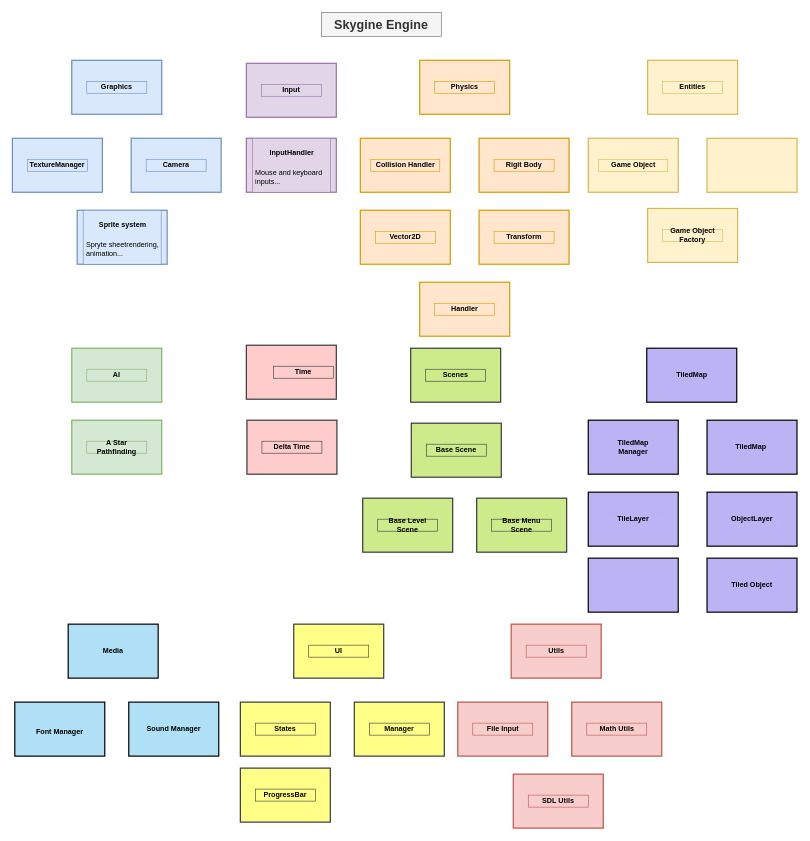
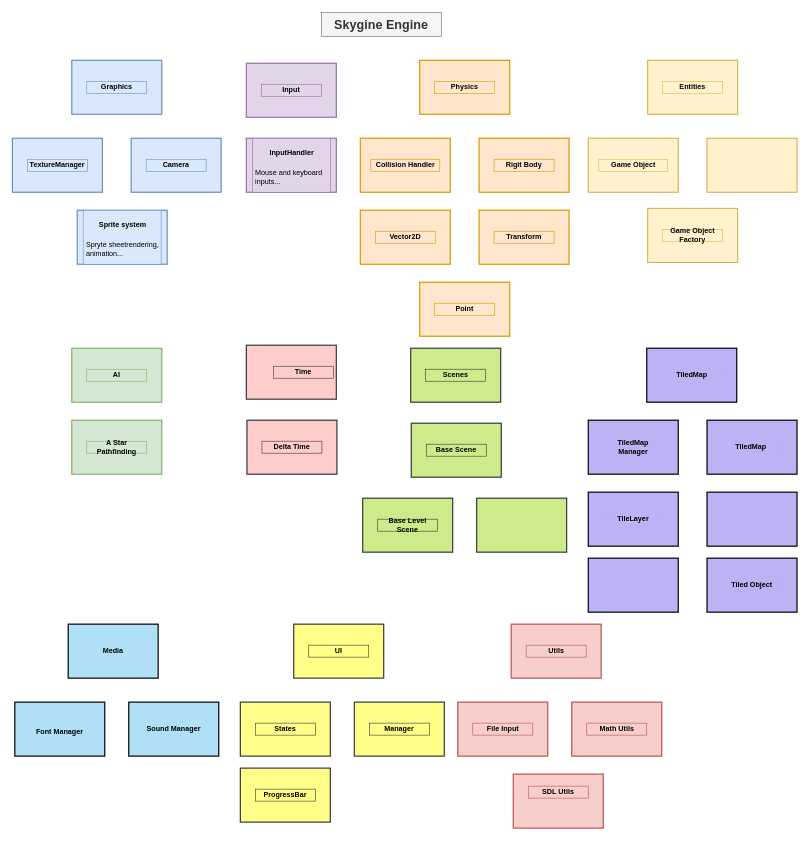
- <mxCell id="26" value="Handler" style="text;html=1;strokeColor=#d79b00;fillColor=#ffe6cc;align=center;verticalAlign=middle;whiteSpace=wrap;rounded=0;fontStyle=1" vertex="1" parent="1"><mxGeometry x="724" y="505" width="100" height="20" as="geometry" /></mxCell>
+ <mxCell id="26" value="Point" style="text;html=1;strokeColor=#d79b00;fillColor=#ffe6cc;align=center;verticalAlign=middle;whiteSpace=wrap;rounded=0;fontStyle=1" vertex="1" parent="1"><mxGeometry x="724" y="505" width="100" height="20" as="geometry" /></mxCell>
- <mxCell id="59" value="ObjectLayer" style="text;html=1;strokeColor=none;fillColor=#BCB3F5;align=center;verticalAlign=middle;whiteSpace=wrap;rounded=0;fontStyle=1" vertex="1" parent="1"><mxGeometry x="1203" y="855" width="100" height="20" as="geometry" /></mxCell>
- <mxCell id="47" value="Base Menu Scene" style="text;html=1;strokeColor=#36393d;fillColor=#cdeb8b;align=center;verticalAlign=middle;whiteSpace=wrap;rounded=0;fontStyle=1" vertex="1" parent="1"><mxGeometry x="819" y="865" width="100" height="20" as="geometry" /></mxCell>
- <mxCell id="84" value="SDL Utils" style="text;html=1;strokeColor=#b85450;fillColor=#f8cecc;align=center;verticalAlign=middle;whiteSpace=wrap;rounded=0;fontStyle=1" vertex="1" parent="1"><mxGeometry x="880" y="1325" width="100" height="20" as="geometry" /></mxCell>
+ <mxCell id="84" value="SDL Utils" style="text;html=1;strokeColor=#b85450;fillColor=#f8cecc;align=center;verticalAlign=middle;whiteSpace=wrap;rounded=0;fontStyle=1" vertex="1" parent="1"><mxGeometry x="880" y="1310" width="100" height="20" as="geometry" /></mxCell>
